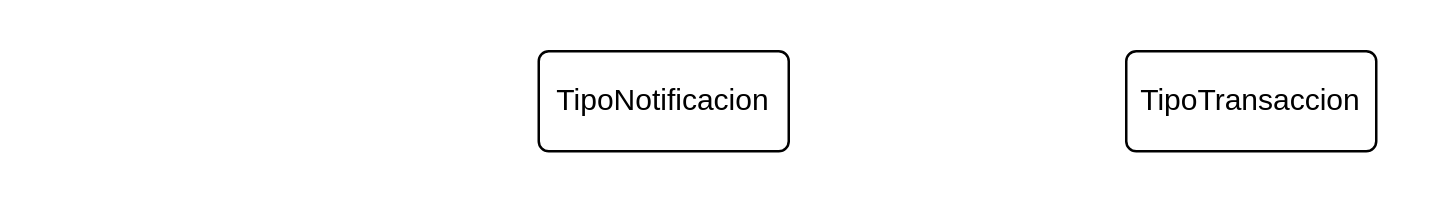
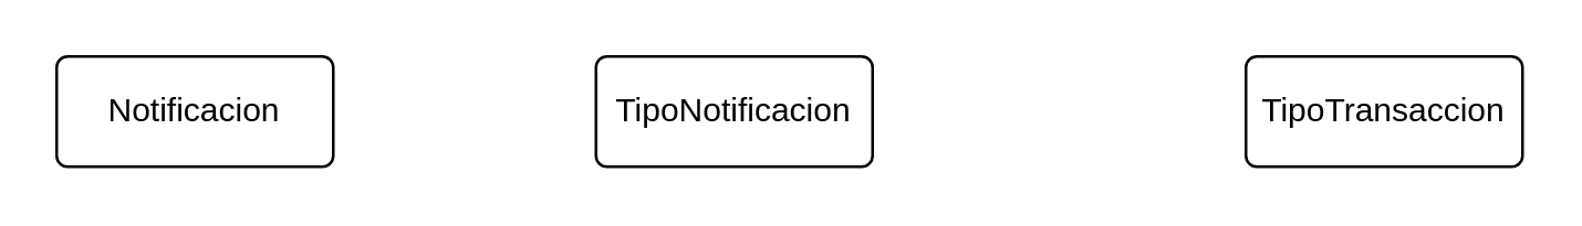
+ <mxCell id="2" value="Notificacion" style="rounded=1;arcSize=10;whiteSpace=wrap;html=1;align=center;" vertex="1" parent="1"><mxGeometry x="20" y="20" width="100" height="40" as="geometry" /></mxCell>
